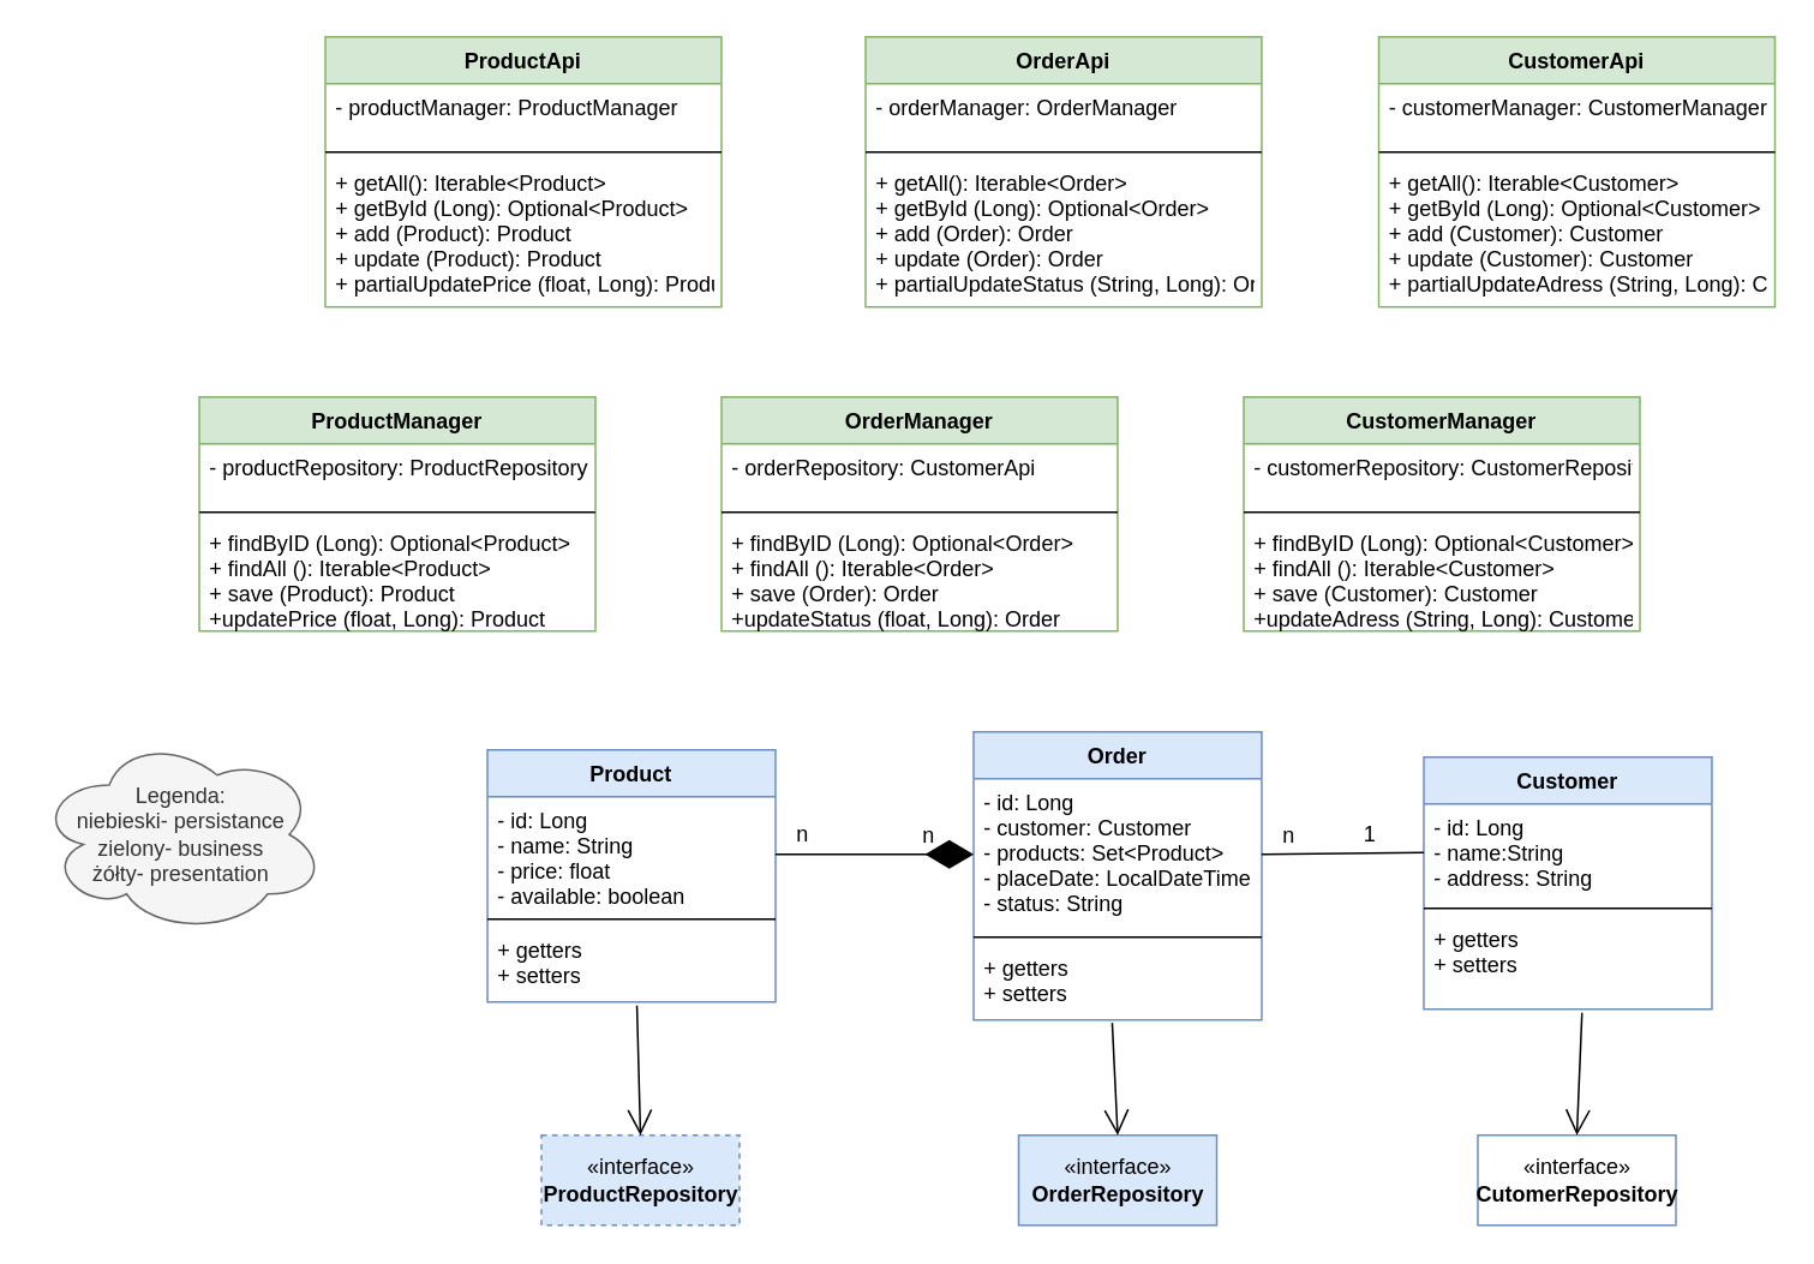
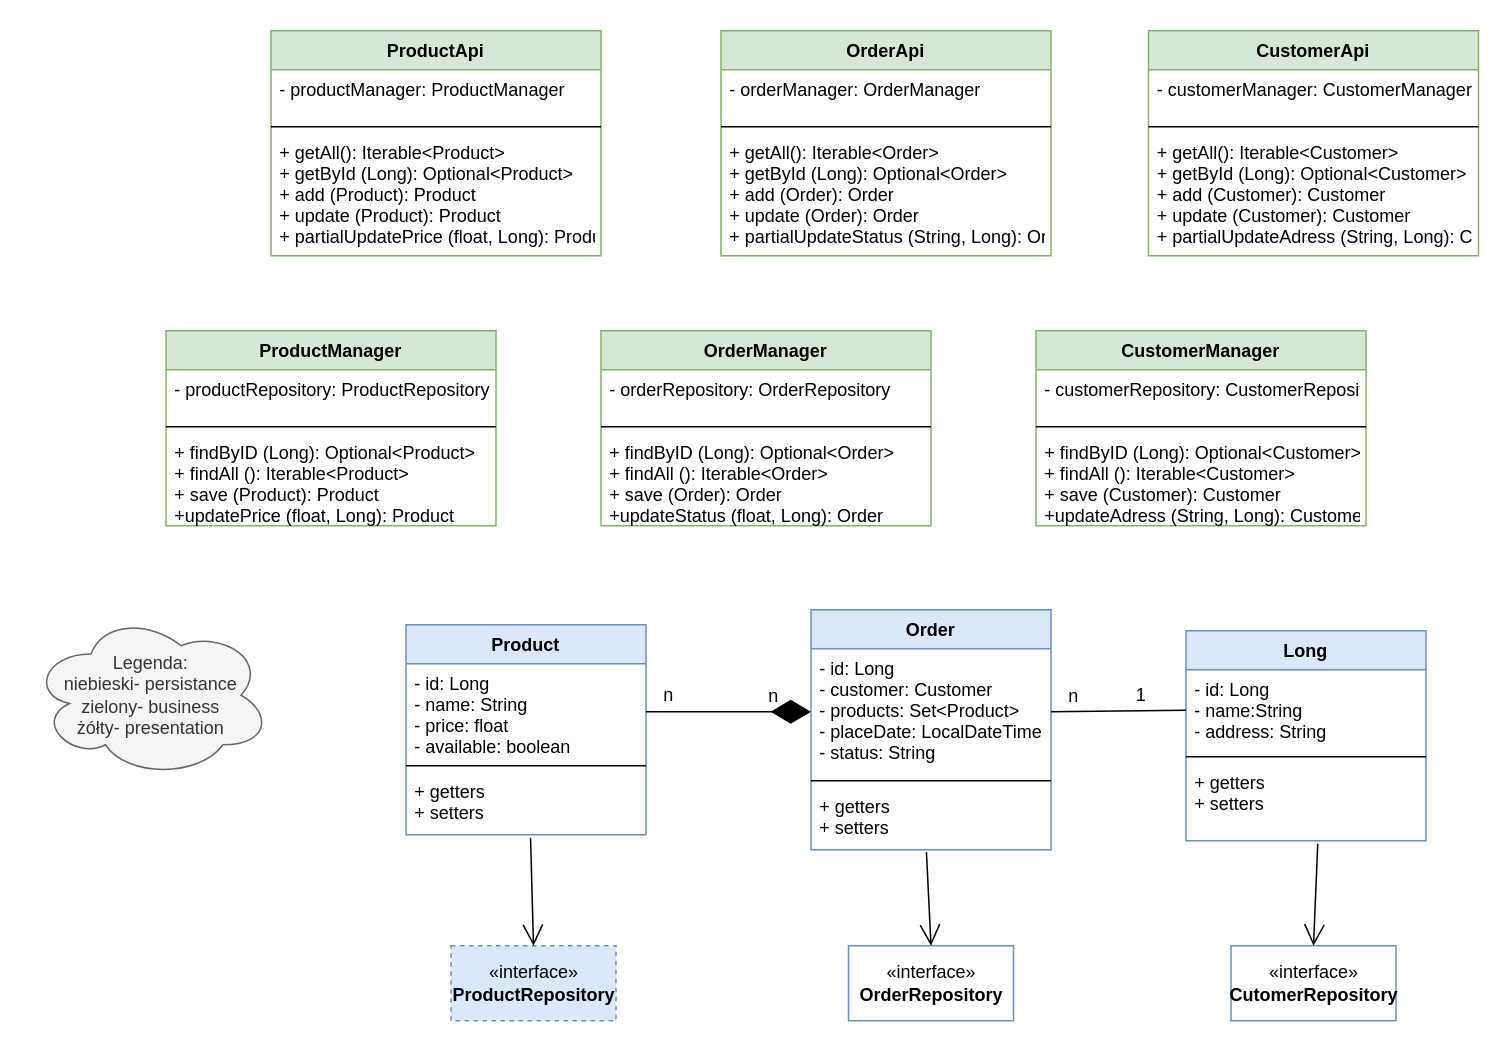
- <mxCell id="36" value="- orderRepository: CustomerApi" style="text;strokeColor=none;fillColor=none;align=left;verticalAlign=top;spacingLeft=4;spacingRight=4;overflow=hidden;rotatable=0;points=[[0,0.5],[1,0.5]];portConstraint=eastwest;" vertex="1" parent="35"><mxGeometry y="26" width="220" height="34" as="geometry" /></mxCell>
+ <mxCell id="36" value="- orderRepository: OrderRepository" style="text;strokeColor=none;fillColor=none;align=left;verticalAlign=top;spacingLeft=4;spacingRight=4;overflow=hidden;rotatable=0;points=[[0,0.5],[1,0.5]];portConstraint=eastwest;" vertex="1" parent="35"><mxGeometry y="26" width="220" height="34" as="geometry" /></mxCell>
- <mxCell id="10" value="Customer" style="swimlane;fontStyle=1;align=center;verticalAlign=top;childLayout=stackLayout;horizontal=1;startSize=26;horizontalStack=0;resizeParent=1;resizeParentMax=0;resizeLast=0;collapsible=1;marginBottom=0;fillColor=#dae8fc;strokeColor=#6c8ebf;" parent="1" vertex="1"><mxGeometry x="790" y="420" width="160" height="140" as="geometry" /></mxCell>
+ <mxCell id="10" value="Long" style="swimlane;fontStyle=1;align=center;verticalAlign=top;childLayout=stackLayout;horizontal=1;startSize=26;horizontalStack=0;resizeParent=1;resizeParentMax=0;resizeLast=0;collapsible=1;marginBottom=0;fillColor=#dae8fc;strokeColor=#6c8ebf;" parent="1" vertex="1"><mxGeometry x="790" y="420" width="160" height="140" as="geometry" /></mxCell>
- <mxCell id="18" value="«interface»&lt;br&gt;&lt;b&gt;OrderRepository&lt;/b&gt;" style="html=1;fillColor=#dae8fc;strokeColor=#6c8ebf;" parent="1" vertex="1"><mxGeometry x="565" y="630" width="110" height="50" as="geometry" /></mxCell>
+ <mxCell id="18" value="«interface»&lt;br&gt;&lt;b&gt;OrderRepository&lt;/b&gt;" style="html=1;fillColor=#ffffff;strokeColor=#6c8ebf;" parent="1" vertex="1"><mxGeometry x="565" y="630" width="110" height="50" as="geometry" /></mxCell>
